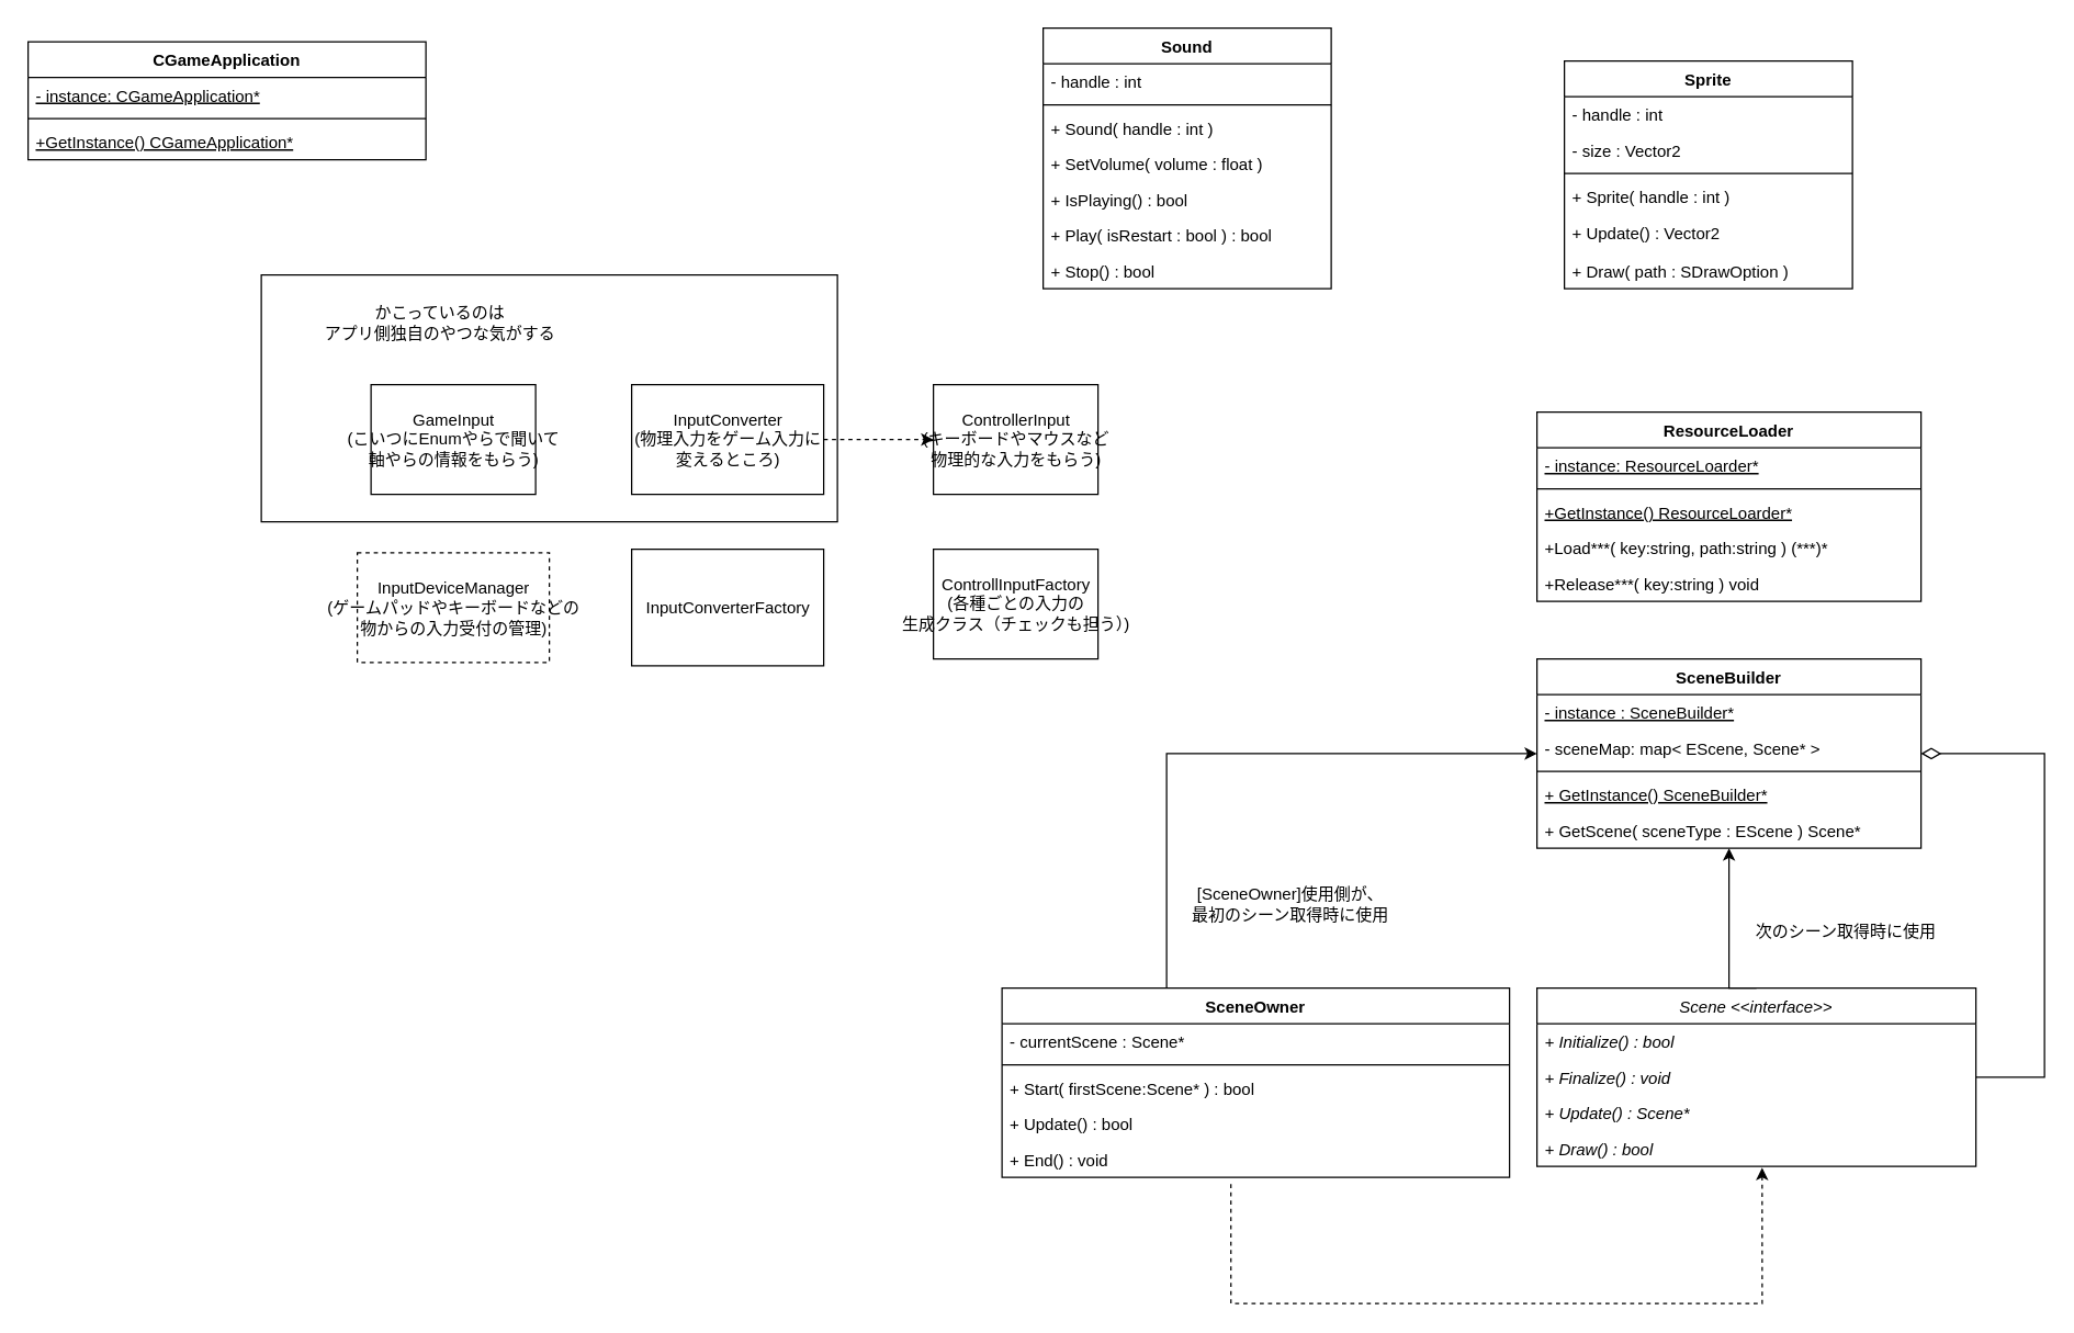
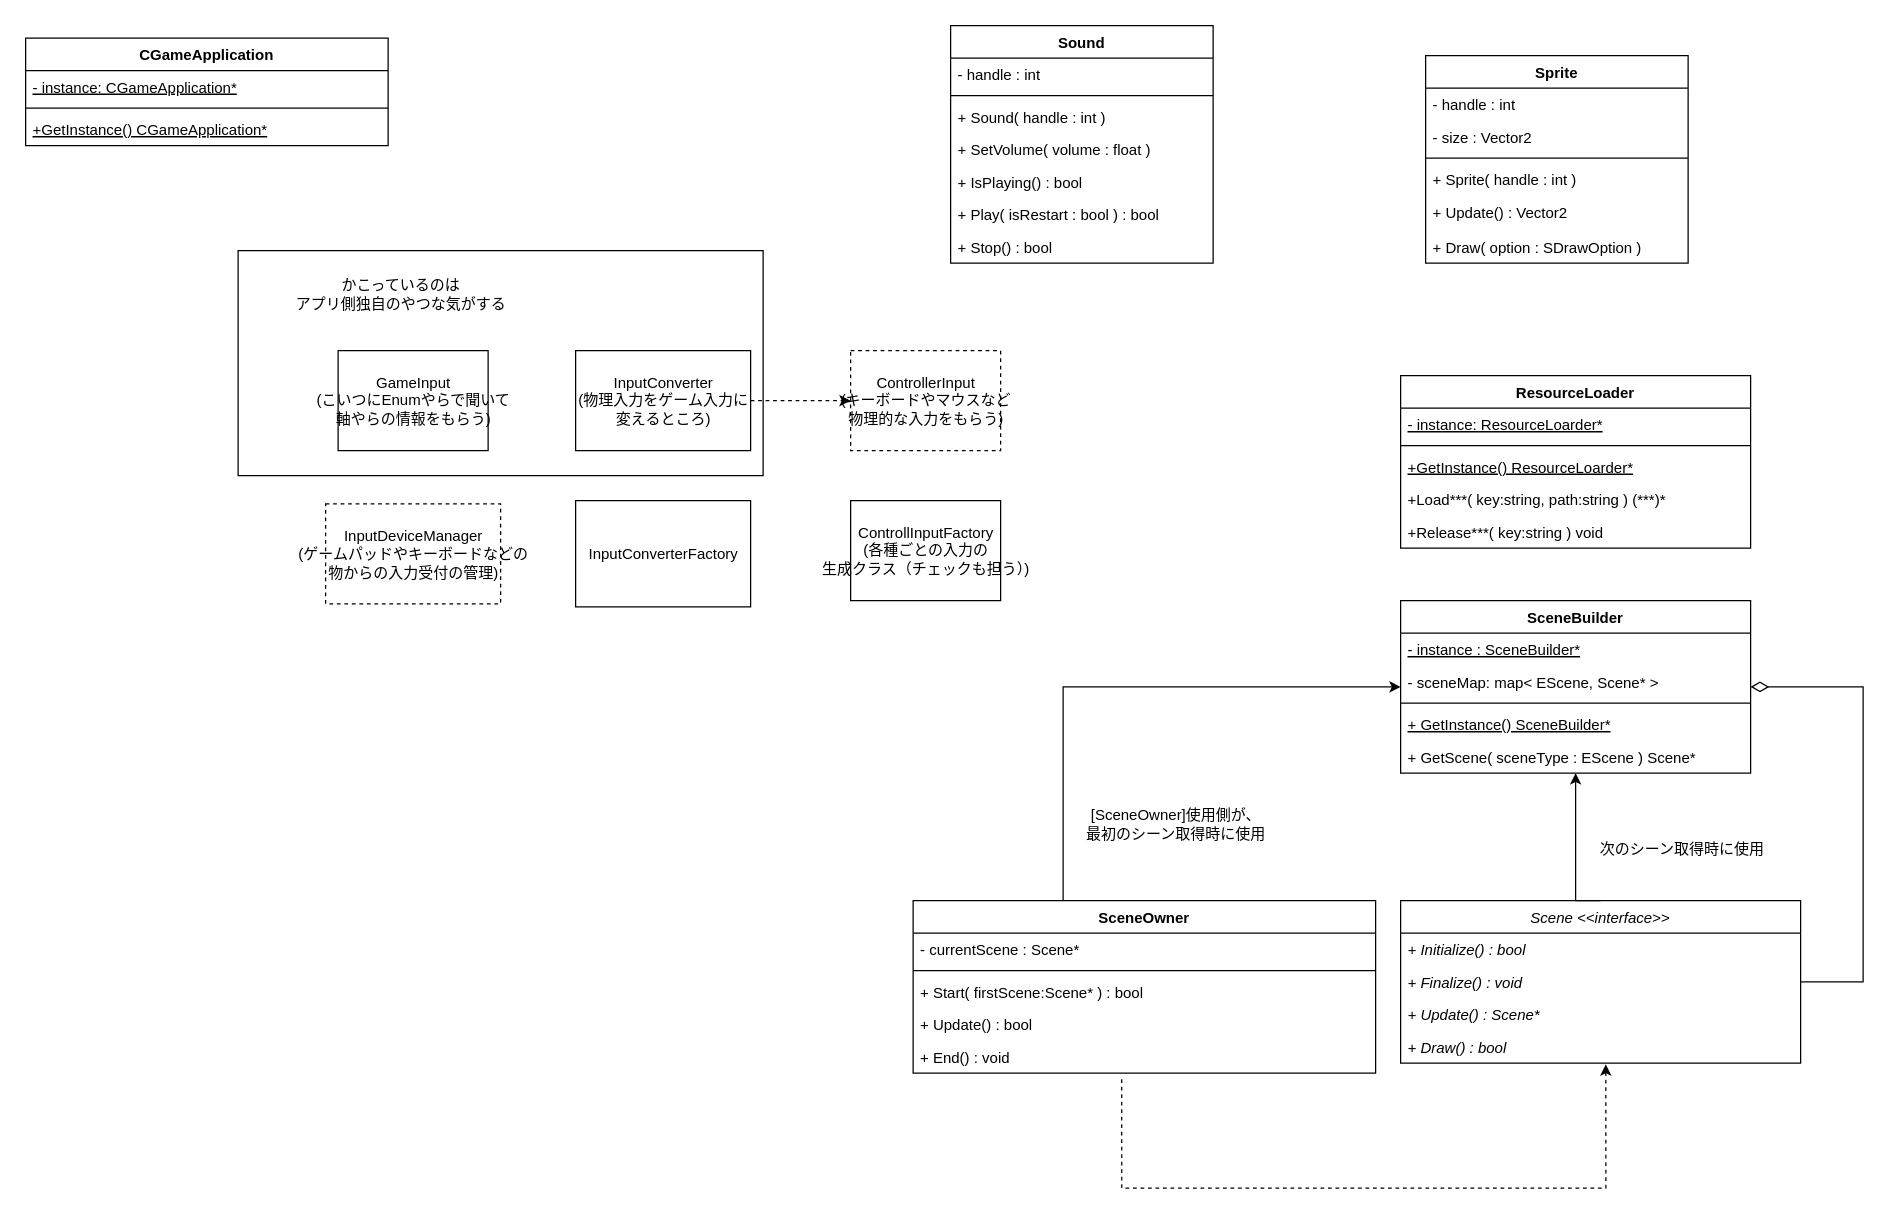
- <mxCell id="45" value="+ Draw( path : SDrawOption )" style="text;strokeColor=none;fillColor=none;align=left;verticalAlign=top;spacingLeft=4;spacingRight=4;overflow=hidden;rotatable=0;points=[[0,0.5],[1,0.5]];portConstraint=eastwest;" parent="39" vertex="1"><mxGeometry y="140" width="210" height="26" as="geometry" /></mxCell>
+ <mxCell id="45" value="+ Draw( option : SDrawOption )" style="text;strokeColor=none;fillColor=none;align=left;verticalAlign=top;spacingLeft=4;spacingRight=4;overflow=hidden;rotatable=0;points=[[0,0.5],[1,0.5]];portConstraint=eastwest;" parent="39" vertex="1"><mxGeometry y="140" width="210" height="26" as="geometry" /></mxCell>
- <mxCell id="51" value="ControllerInput&lt;br&gt;(キーボードやマウスなど&lt;br&gt;物理的な入力をもらう)" style="html=1;" parent="1" vertex="1"><mxGeometry x="680" y="280" width="120" height="80" as="geometry" /></mxCell>
+ <mxCell id="51" value="ControllerInput&lt;br&gt;(キーボードやマウスなど&lt;br&gt;物理的な入力をもらう)" style="html=1;dashed=1;" parent="1" vertex="1"><mxGeometry x="680" y="280" width="120" height="80" as="geometry" /></mxCell>
